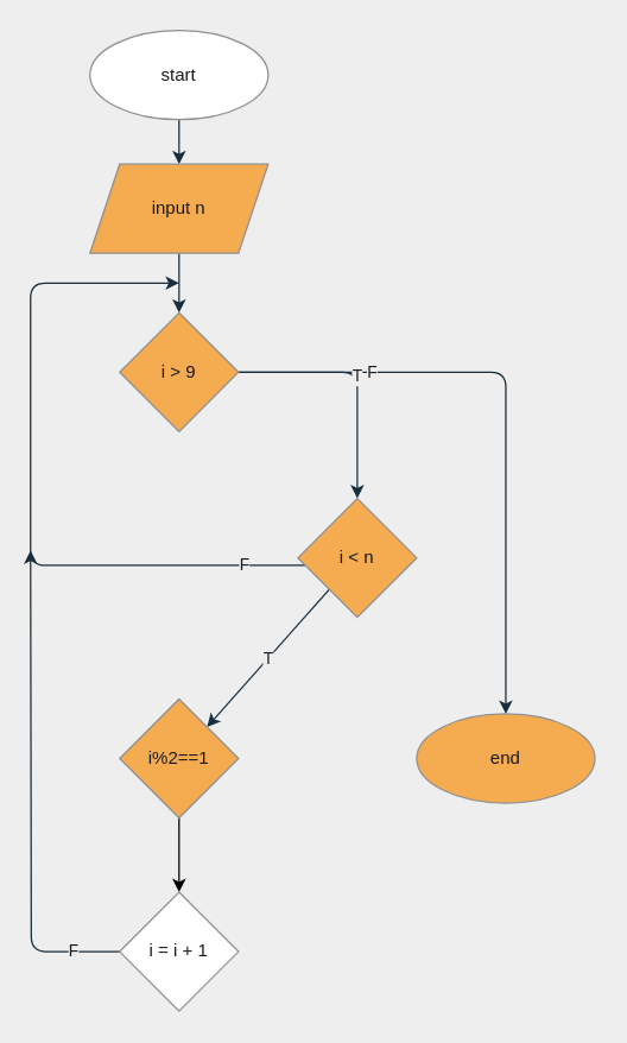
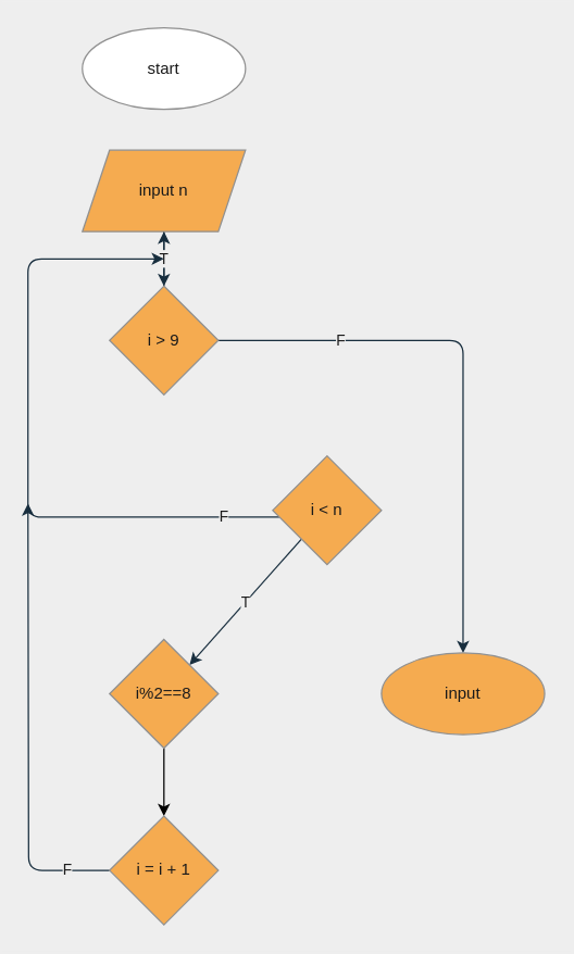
- <mxCell id="2" value="" style="edgeStyle=orthogonalEdgeStyle;orthogonalLoop=1;jettySize=auto;html=1;labelBackgroundColor=#EEEEEE;strokeColor=#182E3E;fontColor=#1A1A1A;" parent="1" source="3" target="5" edge="1"><mxGeometry relative="1" as="geometry" /></mxCell>
- <mxCell id="7" value="T" style="edgeStyle=orthogonalEdgeStyle;orthogonalLoop=1;jettySize=auto;html=1;labelBackgroundColor=#EEEEEE;strokeColor=#182E3E;fontColor=#1A1A1A;" parent="1" source="8" target="11" edge="1"><mxGeometry relative="1" as="geometry" /></mxCell>
+ <mxCell id="7" value="T" style="edgeStyle=orthogonalEdgeStyle;orthogonalLoop=1;jettySize=auto;html=1;labelBackgroundColor=#EEEEEE;strokeColor=#182E3E;fontColor=#1A1A1A;" parent="1" source="8" target="5" edge="1"><mxGeometry relative="1" as="geometry" /></mxCell>
- <mxCell id="13" value="i%2==1" style="rhombus;whiteSpace=wrap;html=1;fillColor=#F5AB50;strokeColor=#909090;fontColor=#1A1A1A;" parent="1" vertex="1"><mxGeometry x="80" y="470" width="80" height="80" as="geometry" /></mxCell>
+ <mxCell id="13" value="i%2==8" style="rhombus;whiteSpace=wrap;html=1;fillColor=#F5AB50;strokeColor=#909090;fontColor=#1A1A1A;" parent="1" vertex="1"><mxGeometry x="80" y="470" width="80" height="80" as="geometry" /></mxCell>
- <mxCell id="16" value="end" style="ellipse;whiteSpace=wrap;html=1;fillColor=#F5AB50;strokeColor=#909090;fontColor=#1A1A1A;" parent="1" vertex="1"><mxGeometry x="280" y="480" width="120" height="60" as="geometry" /></mxCell>
+ <mxCell id="16" value="input" style="ellipse;whiteSpace=wrap;html=1;fillColor=#F5AB50;strokeColor=#909090;fontColor=#1A1A1A;" parent="1" vertex="1"><mxGeometry x="280" y="480" width="120" height="60" as="geometry" /></mxCell>
- <mxCell id="15" value="i = i + 1" style="rhombus;whiteSpace=wrap;html=1;fillColor=#ffffff;strokeColor=#909090;fontColor=#1A1A1A;" parent="1" vertex="1"><mxGeometry x="80" y="600" width="80" height="80" as="geometry" /></mxCell>
+ <mxCell id="15" value="i = i + 1" style="rhombus;whiteSpace=wrap;html=1;fillColor=#F5AB50;strokeColor=#909090;fontColor=#1A1A1A;" parent="1" vertex="1"><mxGeometry x="80" y="600" width="80" height="80" as="geometry" /></mxCell>
